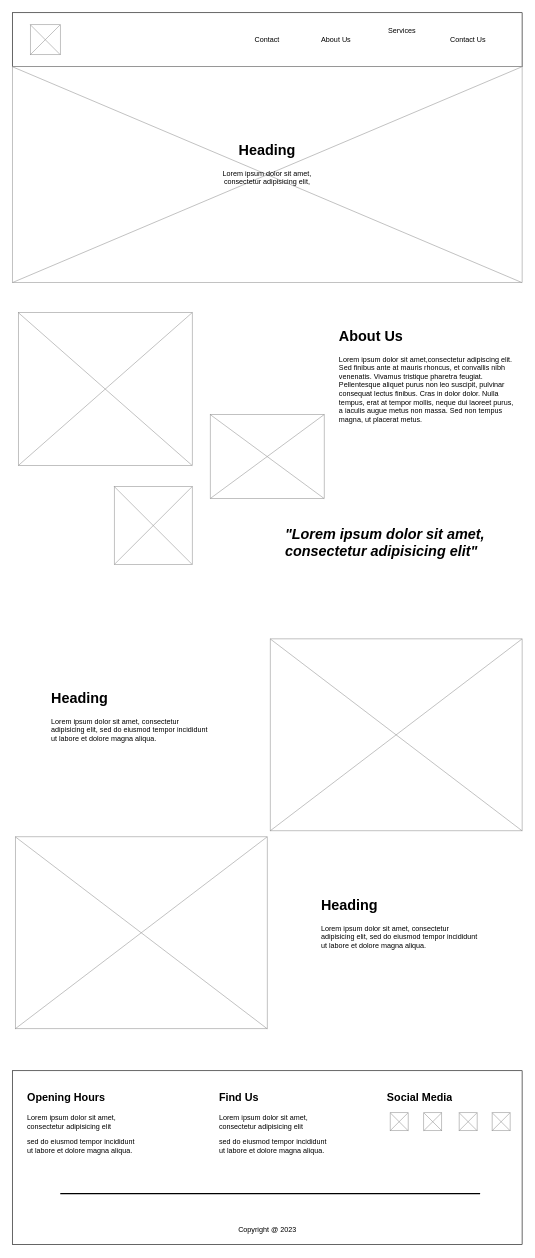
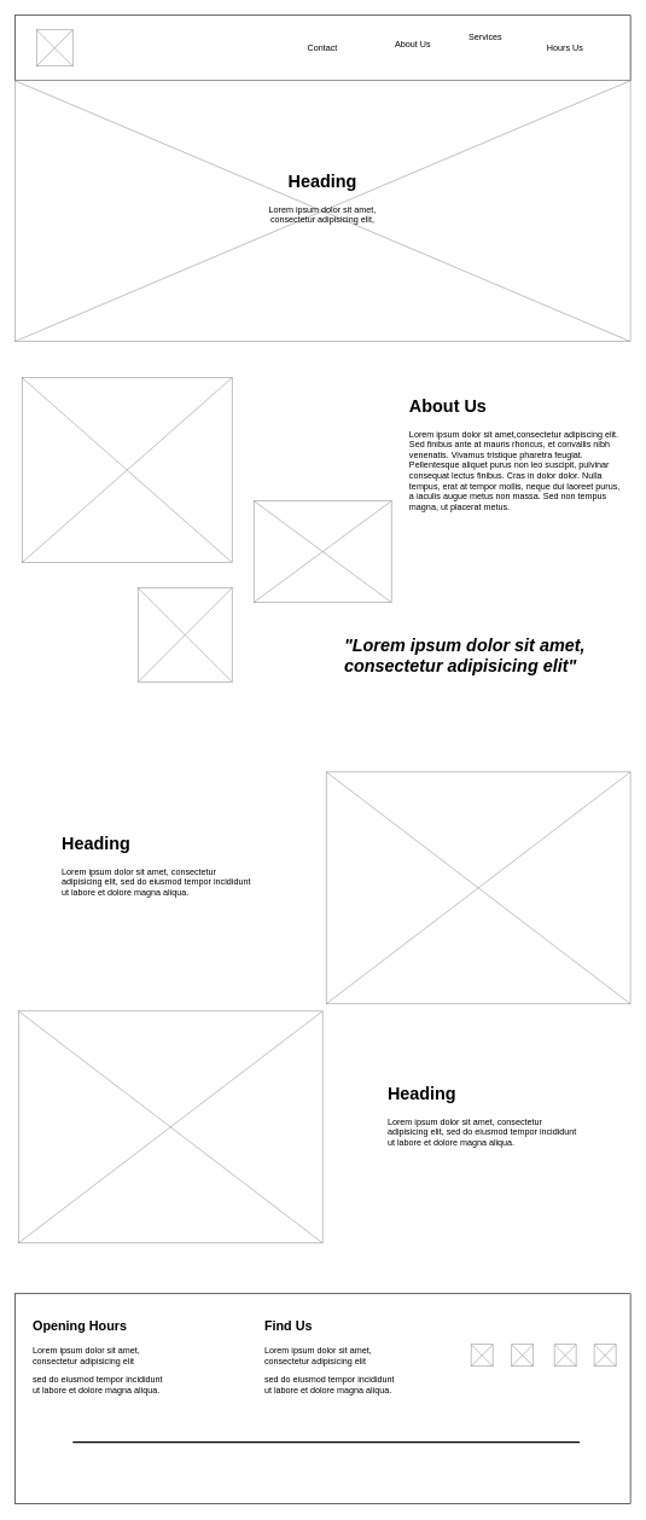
- <mxCell id="7" value="About Us" style="text;html=1;strokeColor=none;fillColor=none;align=center;verticalAlign=middle;whiteSpace=wrap;rounded=0;" vertex="1" parent="1"><mxGeometry x="520" y="50" width="80" height="30" as="geometry" /></mxCell>
+ <mxCell id="7" value="About Us" style="text;html=1;strokeColor=none;fillColor=none;align=center;verticalAlign=middle;whiteSpace=wrap;rounded=0;" vertex="1" parent="1"><mxGeometry x="530" y="45" width="80" height="30" as="geometry" /></mxCell>
- <mxCell id="8" value="Contact Us" style="text;html=1;strokeColor=none;fillColor=none;align=center;verticalAlign=middle;whiteSpace=wrap;rounded=0;" vertex="1" parent="1"><mxGeometry x="740" y="50" width="80" height="30" as="geometry" /></mxCell>
+ <mxCell id="8" value="Hours Us" style="text;html=1;strokeColor=none;fillColor=none;align=center;verticalAlign=middle;whiteSpace=wrap;rounded=0;" vertex="1" parent="1"><mxGeometry x="740" y="50" width="80" height="30" as="geometry" /></mxCell>
- <mxCell id="19" value="&lt;h2&gt;Social Media&lt;/h2&gt;" style="text;html=1;strokeColor=none;fillColor=none;spacing=5;spacingTop=-20;whiteSpace=wrap;overflow=hidden;rounded=0;" vertex="1" parent="1"><mxGeometry x="640" y="1814" width="190" height="40" as="geometry" /></mxCell>
- <mxCell id="24" value="Copyright @ 2023" style="text;html=1;strokeColor=none;fillColor=none;align=center;verticalAlign=middle;whiteSpace=wrap;rounded=0;" vertex="1" parent="1"><mxGeometry x="373" y="2034" width="145" height="30" as="geometry" /></mxCell>
